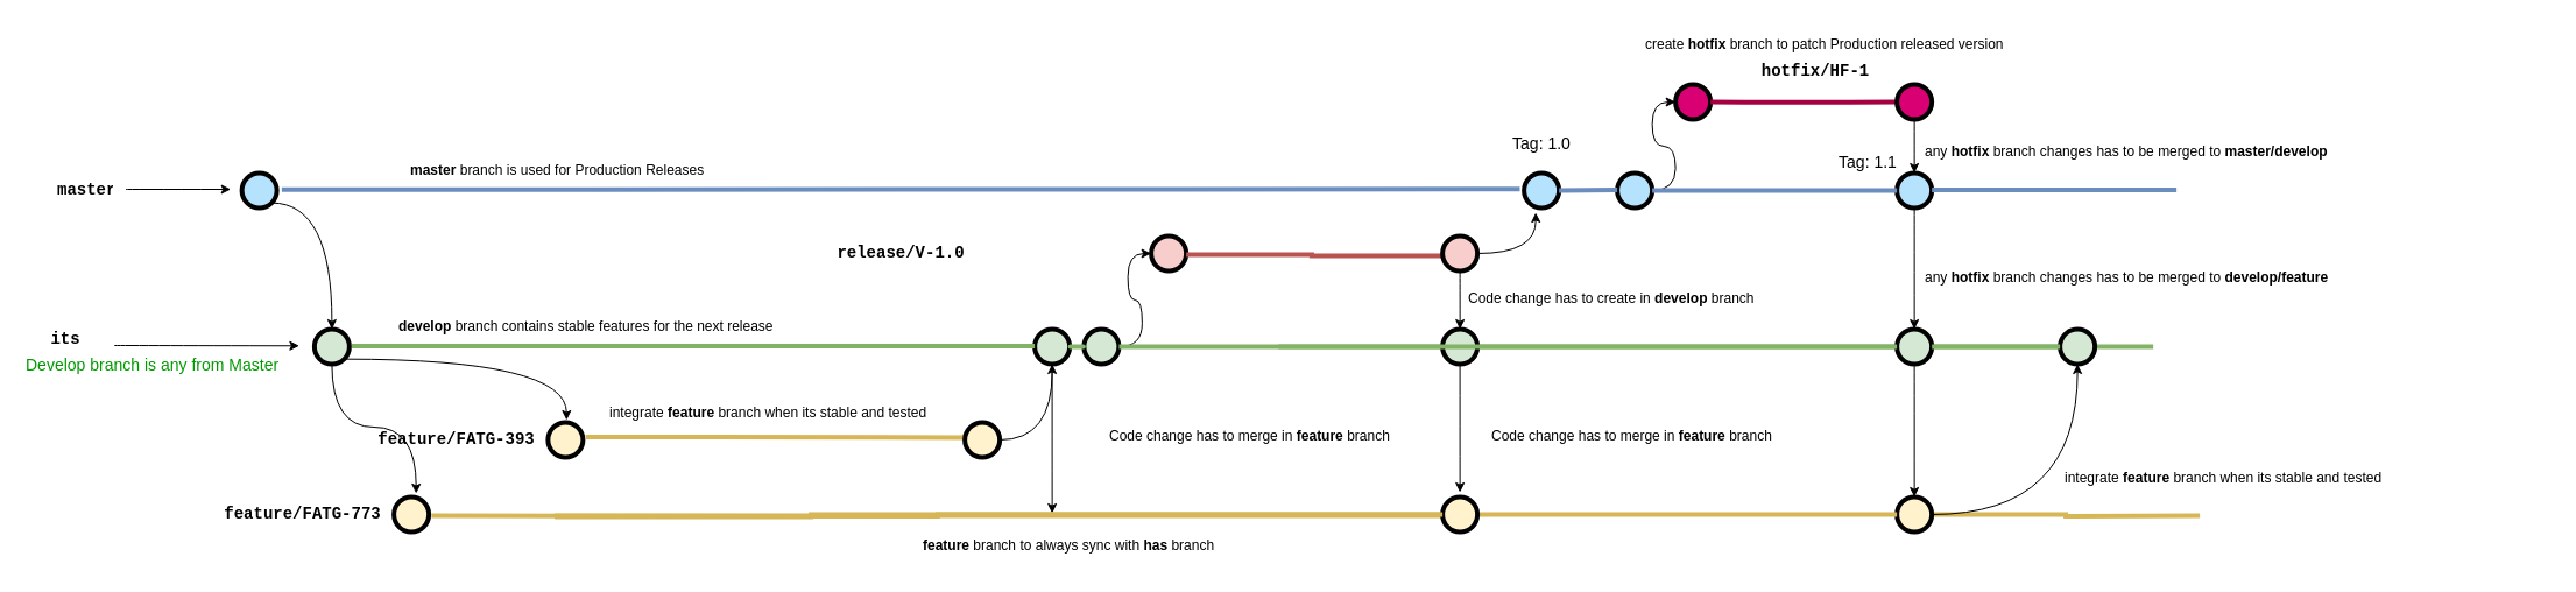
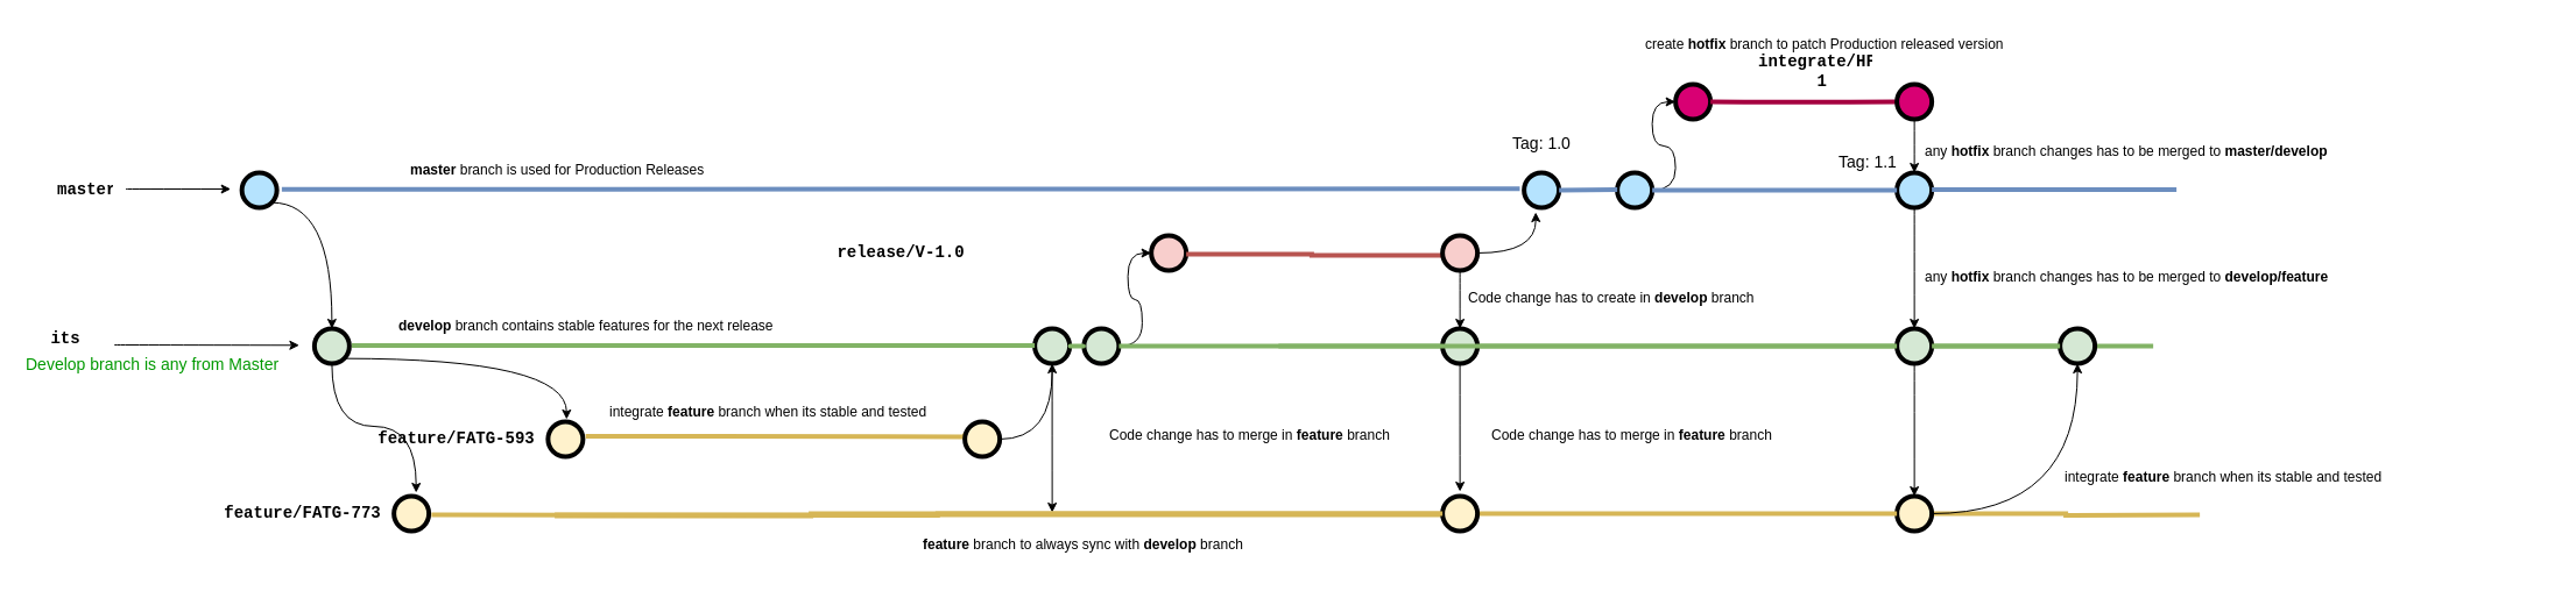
- <mxCell id="38" value="hotfix/HF-1" style="text;html=1;strokeColor=none;fillColor=none;align=center;verticalAlign=middle;whiteSpace=wrap;overflow=hidden;fontSize=14;fontStyle=1;fontFamily=Courier New;" vertex="1" parent="1"><mxGeometry x="1507.63" y="40" width="100" height="42" as="geometry" /></mxCell>
+ <mxCell id="38" value="integrate/HF-1" style="text;html=1;strokeColor=none;fillColor=none;align=center;verticalAlign=middle;whiteSpace=wrap;overflow=hidden;fontSize=14;fontStyle=1;fontFamily=Courier New;" vertex="1" parent="1"><mxGeometry x="1507.63" y="40" width="100" height="42" as="geometry" /></mxCell>
- <mxCell id="12" value="feature/FATG-393" style="text;html=1;strokeColor=none;fillColor=none;align=center;verticalAlign=middle;whiteSpace=wrap;overflow=hidden;fontSize=14;fontStyle=1;fontFamily=Courier New;" vertex="1" parent="1"><mxGeometry x="304.38" y="356" width="174.63" height="42" as="geometry" /></mxCell>
+ <mxCell id="12" value="feature/FATG-593" style="text;html=1;strokeColor=none;fillColor=none;align=center;verticalAlign=middle;whiteSpace=wrap;overflow=hidden;fontSize=14;fontStyle=1;fontFamily=Courier New;" vertex="1" parent="1"><mxGeometry x="304.38" y="356" width="174.63" height="42" as="geometry" /></mxCell>
- <mxCell id="70" value="&lt;div&gt;&lt;b&gt;feature&lt;/b&gt; branch to always sync with &lt;b&gt;has&lt;/b&gt; branch&lt;/div&gt;" style="text;html=1;strokeColor=none;fillColor=none;align=left;verticalAlign=middle;whiteSpace=wrap;overflow=hidden;fontSize=12;fontStyle=0;fontColor=#000000;" vertex="1" parent="1"><mxGeometry x="790" y="450" width="418.25" height="36" as="geometry" /></mxCell>
+ <mxCell id="70" value="&lt;div&gt;&lt;b&gt;feature&lt;/b&gt; branch to always sync with &lt;b&gt;develop&lt;/b&gt; branch&lt;/div&gt;" style="text;html=1;strokeColor=none;fillColor=none;align=left;verticalAlign=middle;whiteSpace=wrap;overflow=hidden;fontSize=12;fontStyle=0;fontColor=#000000;" vertex="1" parent="1"><mxGeometry x="790" y="450" width="418.25" height="36" as="geometry" /></mxCell>
